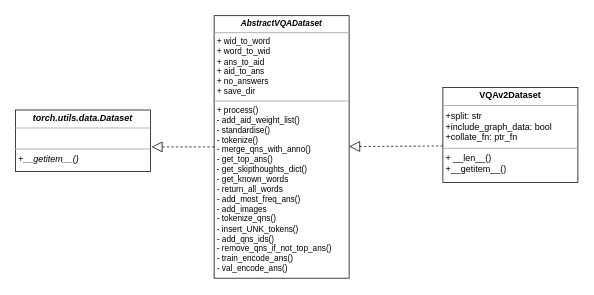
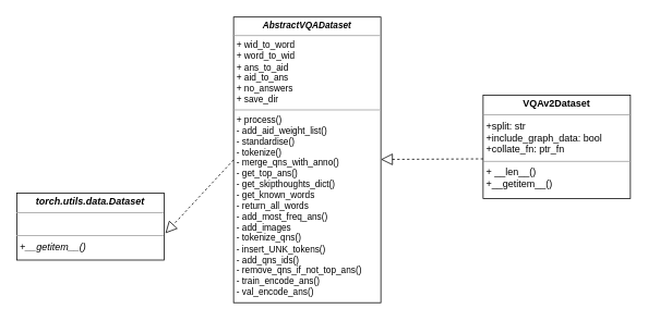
- <mxCell id="4" value="&lt;p style=&quot;margin: 0px ; margin-top: 4px ; text-align: center&quot;&gt;&lt;b&gt;&lt;i&gt;torch.utils.data.Dataset&lt;/i&gt;&lt;/b&gt;&lt;/p&gt;&lt;hr size=&quot;1&quot;&gt;&lt;p style=&quot;margin: 0px ; margin-left: 4px&quot;&gt;&lt;br&gt;&lt;/p&gt;&lt;hr size=&quot;1&quot;&gt;&lt;p style=&quot;margin: 0px ; margin-left: 4px&quot;&gt;&lt;i&gt;+__getitem__()&lt;/i&gt;&lt;br&gt;&lt;/p&gt;" style="verticalAlign=top;align=left;overflow=fill;fontSize=12;fontFamily=Helvetica;html=1;rounded=0;shadow=0;comic=0;labelBackgroundColor=none;strokeWidth=1" vertex="1" parent="1"><mxGeometry x="20" y="146" width="180" height="82" as="geometry" /></mxCell>
+ <mxCell id="4" value="&lt;p style=&quot;margin: 0px ; margin-top: 4px ; text-align: center&quot;&gt;&lt;b&gt;&lt;i&gt;torch.utils.data.Dataset&lt;/i&gt;&lt;/b&gt;&lt;/p&gt;&lt;hr size=&quot;1&quot;&gt;&lt;p style=&quot;margin: 0px ; margin-left: 4px&quot;&gt;&lt;br&gt;&lt;/p&gt;&lt;hr size=&quot;1&quot;&gt;&lt;p style=&quot;margin: 0px ; margin-left: 4px&quot;&gt;&lt;i&gt;+__getitem__()&lt;/i&gt;&lt;br&gt;&lt;/p&gt;" style="verticalAlign=top;align=left;overflow=fill;fontSize=12;fontFamily=Helvetica;html=1;rounded=0;shadow=0;comic=0;labelBackgroundColor=none;strokeWidth=1" vertex="1" parent="1"><mxGeometry x="20" y="236" width="180" height="82" as="geometry" /></mxCell>
